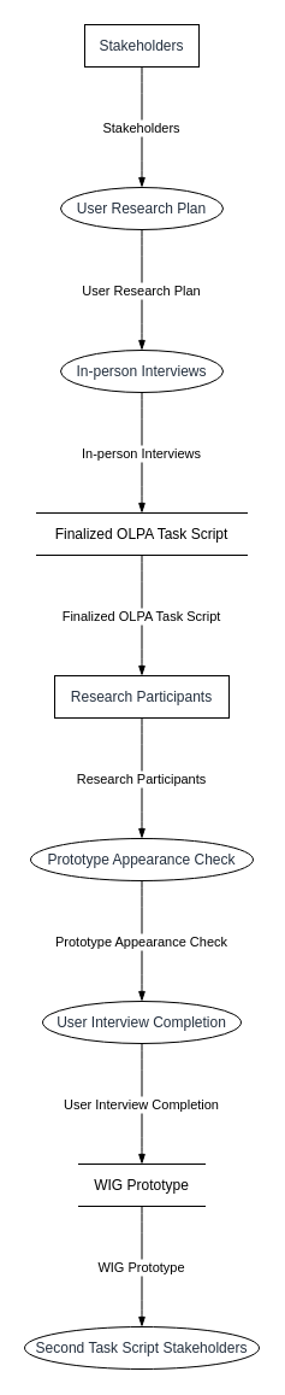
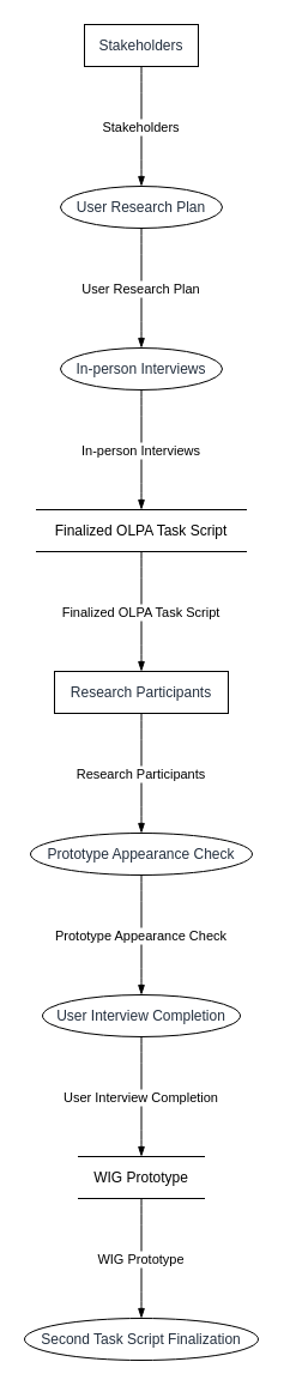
- <mxCell id="10" value="Second Task Script Stakeholders" style="shape=ellipse;perimeter=ellipsePerimeter;whiteSpace=wrap;html=1;fillColor=#ffffff;strokeColor=#000000;align=center;verticalAlign=middle;fontColor=#232F3E;" vertex="1" parent="1"><mxGeometry y="1100" width="195" height="35" as="geometry" x="20" /></mxCell>
+ <mxCell id="10" value="Second Task Script Finalization" style="shape=ellipse;perimeter=ellipsePerimeter;whiteSpace=wrap;html=1;fillColor=#ffffff;strokeColor=#000000;align=center;verticalAlign=middle;fontColor=#232F3E;" vertex="1" parent="1"><mxGeometry y="1100" width="195" height="35" as="geometry" x="20" /></mxCell>
